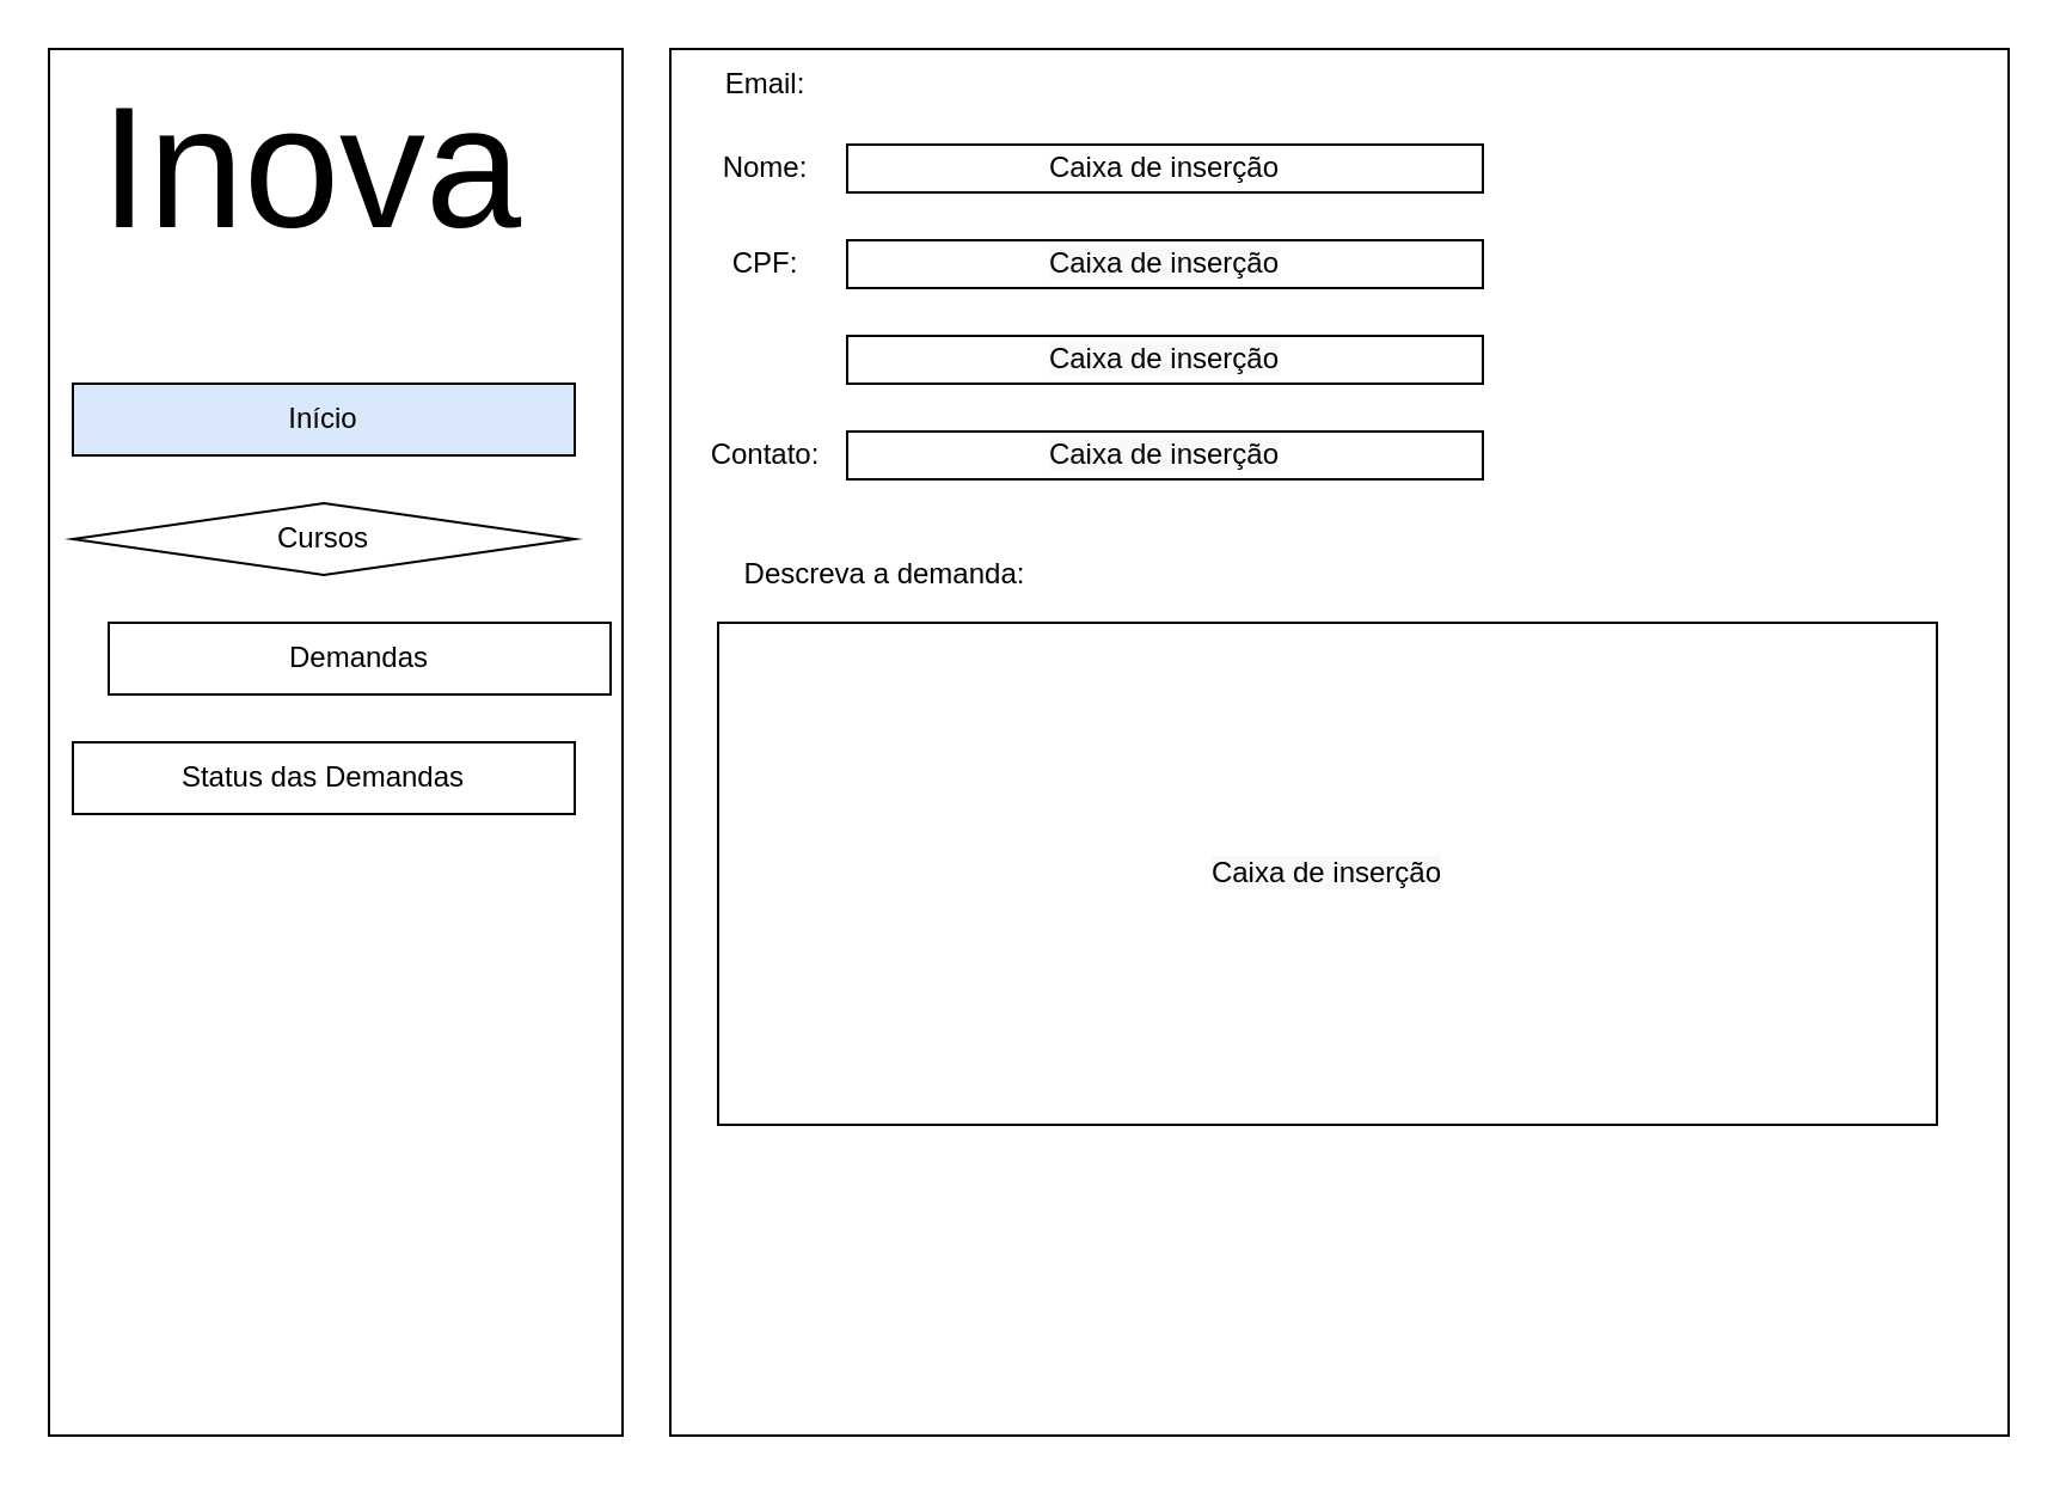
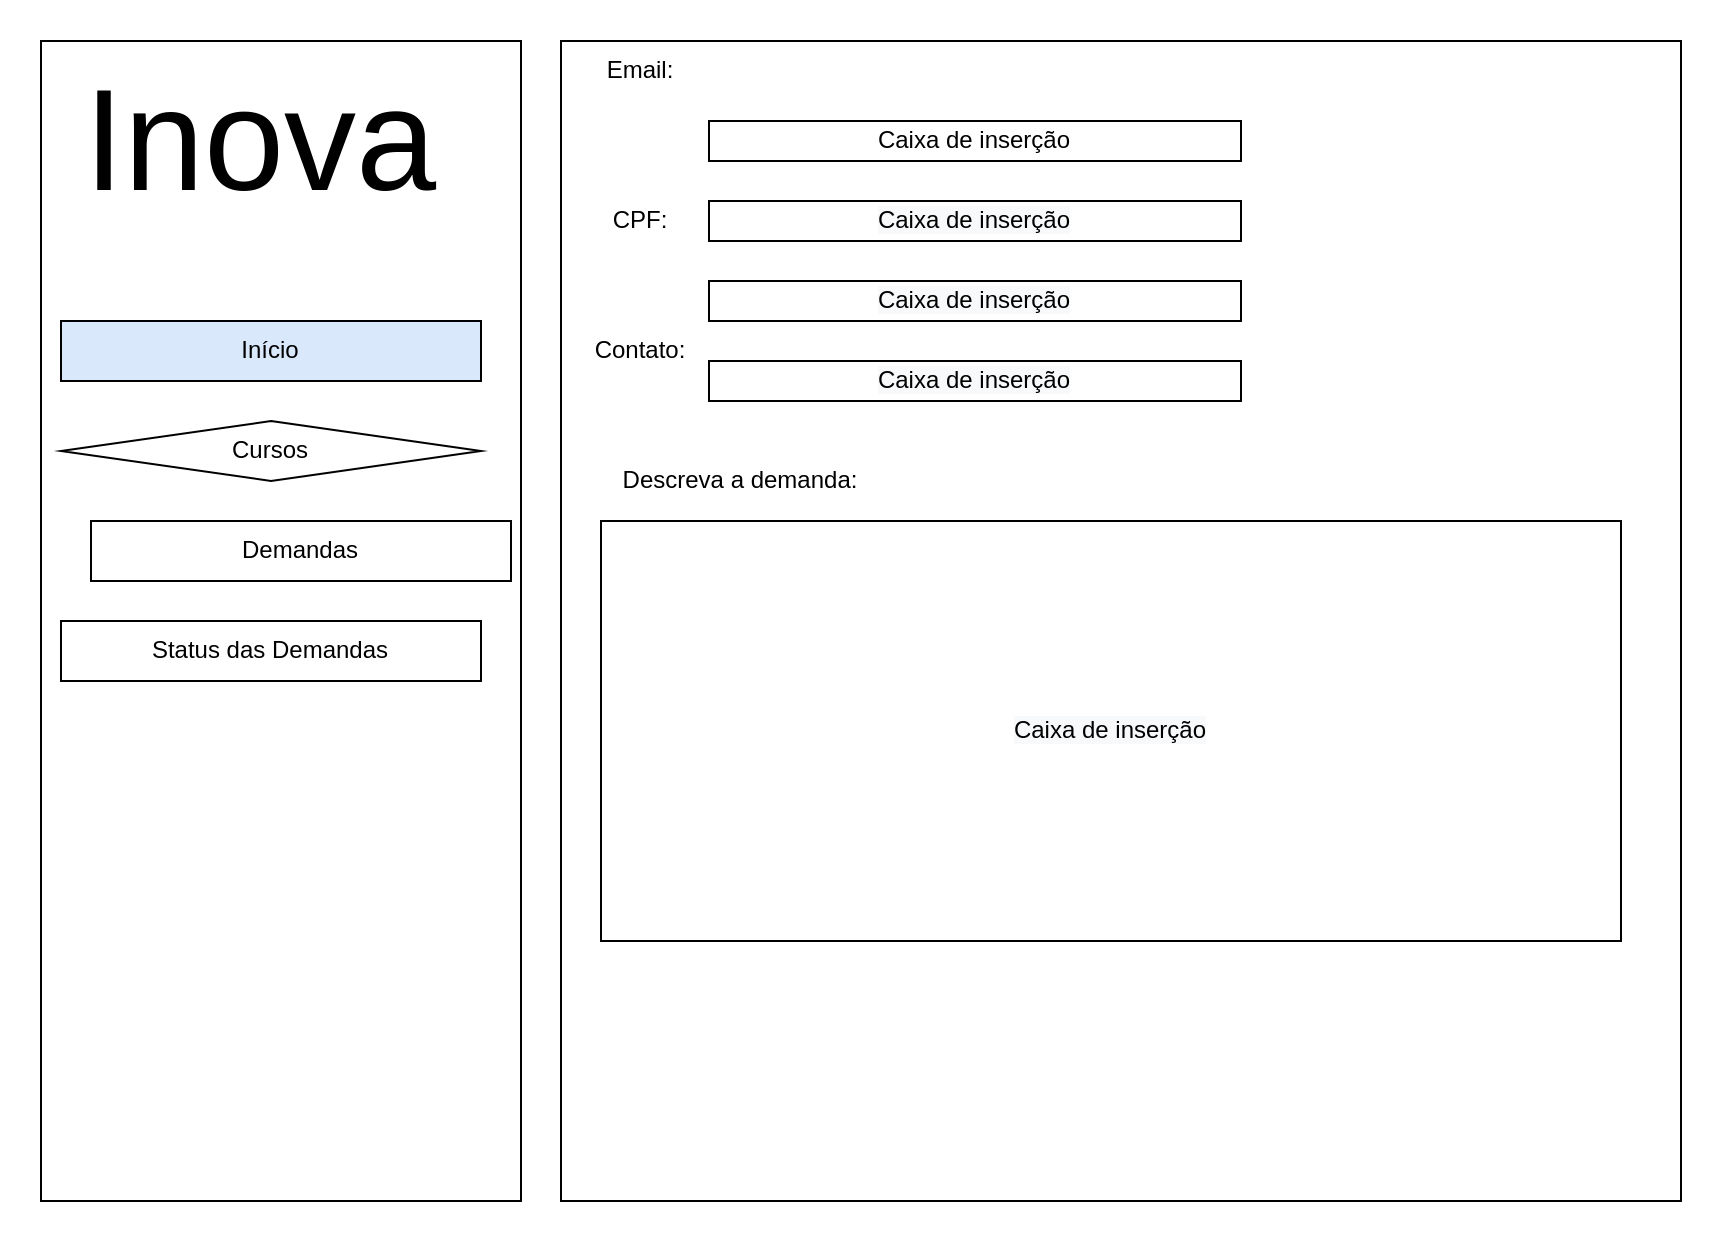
- <mxCell id="9" value="Nome:" style="text;html=1;strokeColor=none;fillColor=none;align=center;verticalAlign=middle;whiteSpace=wrap;rounded=0;" vertex="1" parent="1"><mxGeometry x="300" y="60" width="40" height="20" as="geometry" /></mxCell>
- <mxCell id="12" value="Contato:" style="text;html=1;strokeColor=none;fillColor=none;align=center;verticalAlign=middle;whiteSpace=wrap;rounded=0;" vertex="1" parent="1"><mxGeometry x="300" y="180" width="40" height="20" as="geometry" /></mxCell>
+ <mxCell id="12" value="Contato:" style="text;html=1;strokeColor=none;fillColor=none;align=center;verticalAlign=middle;whiteSpace=wrap;rounded=0;" vertex="1" parent="1"><mxGeometry x="300" y="165" width="40" height="20" as="geometry" /></mxCell>
